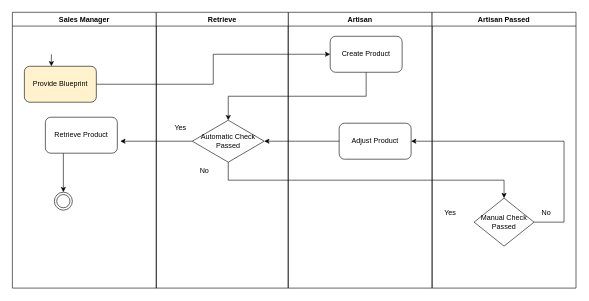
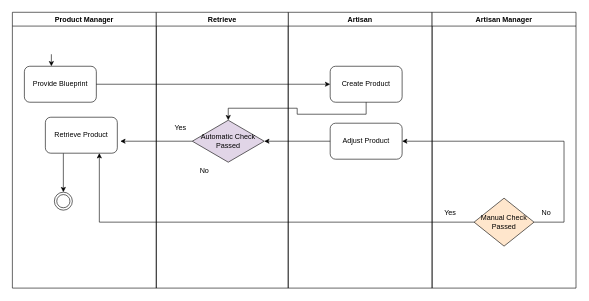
- <mxCell id="2" value="Sales Manager" style="swimlane;whiteSpace=wrap;html=1;" parent="1" vertex="1"><mxGeometry x="20" y="20" width="240" height="460" as="geometry" /></mxCell>
+ <mxCell id="2" value="Product Manager" style="swimlane;whiteSpace=wrap;html=1;" parent="1" vertex="1"><mxGeometry x="20" y="20" width="240" height="460" as="geometry" /></mxCell>
- <mxCell id="18" value="Artisan Passed" style="swimlane;whiteSpace=wrap;html=1;" parent="1" vertex="1"><mxGeometry x="720" y="20" width="240" height="460" as="geometry" /></mxCell>
+ <mxCell id="18" value="Artisan Manager" style="swimlane;whiteSpace=wrap;html=1;" parent="1" vertex="1"><mxGeometry x="720" y="20" width="240" height="460" as="geometry" /></mxCell>
- <mxCell id="10" value="Create Product" style="rounded=1;whiteSpace=wrap;html=1;" parent="9" vertex="1"><mxGeometry x="70" y="40" width="120" height="60" as="geometry" /></mxCell>
+ <mxCell id="10" value="Create Product" style="rounded=1;whiteSpace=wrap;html=1;" parent="9" vertex="1"><mxGeometry x="70" y="90" width="120" height="60" as="geometry" /></mxCell>
- <mxCell id="5" value="Provide Blueprint" style="rounded=1;whiteSpace=wrap;html=1;fillColor=#fff2cc;" parent="2" vertex="1"><mxGeometry x="20" y="90" width="120" height="60" as="geometry" /></mxCell>
+ <mxCell id="5" value="Provide Blueprint" style="rounded=1;whiteSpace=wrap;html=1;" parent="2" vertex="1"><mxGeometry x="20" y="90" width="120" height="60" as="geometry" /></mxCell>
- <mxCell id="14" value="Automatic Check Passed" style="rhombus;whiteSpace=wrap;html=1;" parent="12" vertex="1"><mxGeometry x="60" y="180" width="120" height="70" as="geometry" /></mxCell>
+ <mxCell id="14" value="Automatic Check Passed" style="rhombus;whiteSpace=wrap;html=1;fillColor=#e1d5e7;" parent="12" vertex="1"><mxGeometry x="60" y="180" width="120" height="70" as="geometry" /></mxCell>
- <mxCell id="11" value="Adjust Product" style="rounded=1;whiteSpace=wrap;html=1;" parent="9" vertex="1"><mxGeometry x="85" y="185" width="120" height="60" as="geometry" /></mxCell>
+ <mxCell id="11" value="Adjust Product" style="rounded=1;whiteSpace=wrap;html=1;" parent="9" vertex="1"><mxGeometry x="70" y="185" width="120" height="60" as="geometry" /></mxCell>
- <mxCell id="25" style="edgeStyle=orthogonalEdgeStyle;rounded=0;orthogonalLoop=1;jettySize=auto;html=1;exitX=0.5;exitY=1;exitDx=0;exitDy=0;entryX=0.5;entryY=0;entryDx=0;entryDy=0;" edge="1" parent="1" source="14" target="19"><mxGeometry relative="1" as="geometry" /></mxCell>
+ <mxCell id="26" style="edgeStyle=orthogonalEdgeStyle;rounded=0;orthogonalLoop=1;jettySize=auto;html=1;exitX=0;exitY=0.5;exitDx=0;exitDy=0;entryX=0.75;entryY=1;entryDx=0;entryDy=0;" edge="1" parent="1" source="19" target="7"><mxGeometry relative="1" as="geometry" /></mxCell>
- <mxCell id="19" value="Manual Check Passed" style="rhombus;whiteSpace=wrap;html=1;" parent="18" vertex="1"><mxGeometry x="70" y="310" width="100" height="80" as="geometry" /></mxCell>
+ <mxCell id="19" value="Manual Check Passed" style="rhombus;whiteSpace=wrap;html=1;fillColor=#ffe6cc;" parent="18" vertex="1"><mxGeometry x="70" y="310" width="100" height="80" as="geometry" /></mxCell>
